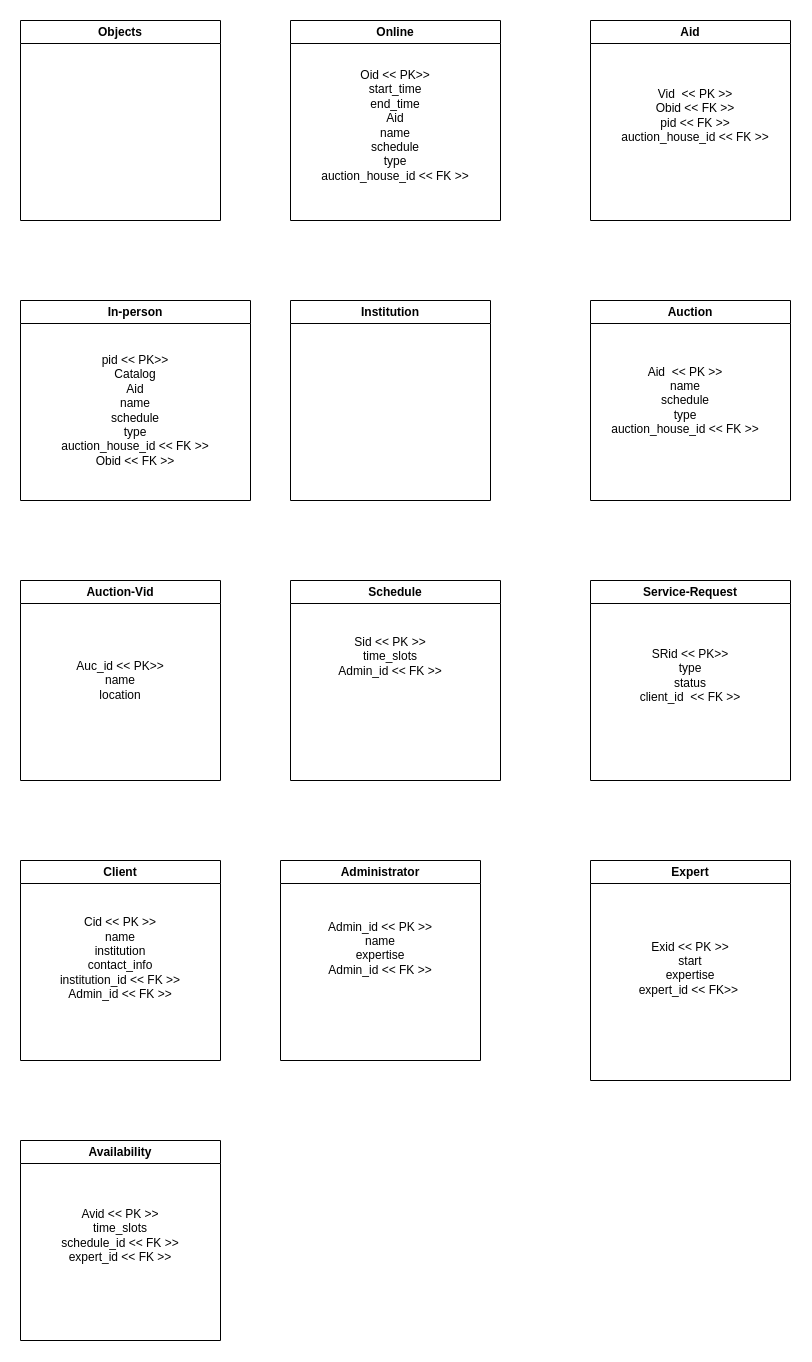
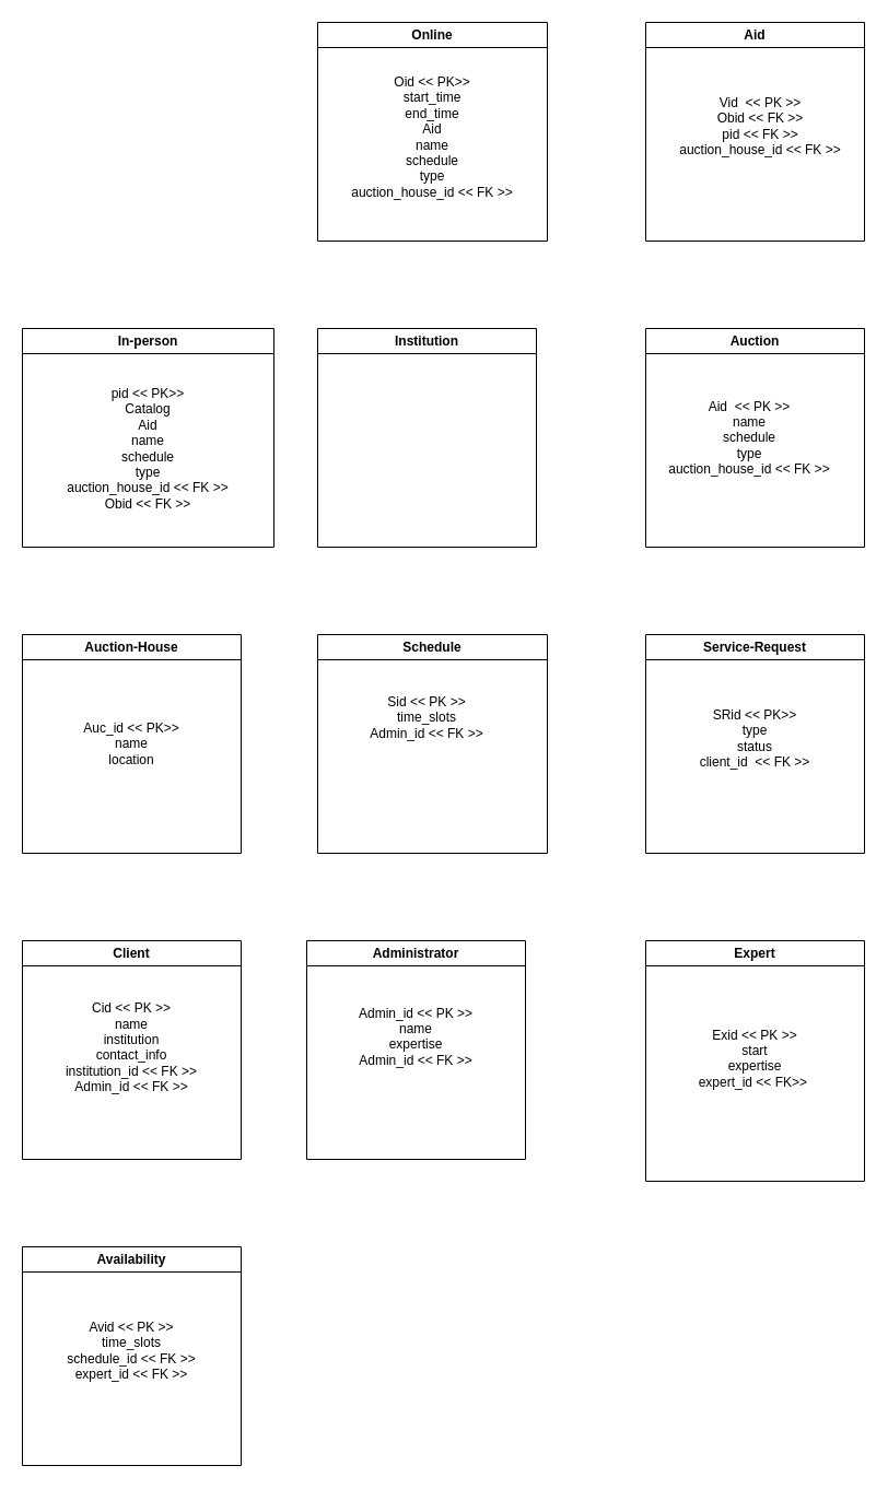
- <mxCell id="2" value="Objects" style="swimlane;whiteSpace=wrap;html=1;" parent="1" vertex="1"><mxGeometry x="20" y="20" width="200" height="200" as="geometry" /></mxCell>
- <mxCell id="12" value="Auction-Vid" style="swimlane;whiteSpace=wrap;html=1;" parent="1" vertex="1"><mxGeometry x="20" y="580" width="200" height="200" as="geometry" /></mxCell>
+ <mxCell id="12" value="Auction-House" style="swimlane;whiteSpace=wrap;html=1;" parent="1" vertex="1"><mxGeometry x="20" y="580" width="200" height="200" as="geometry" /></mxCell>
